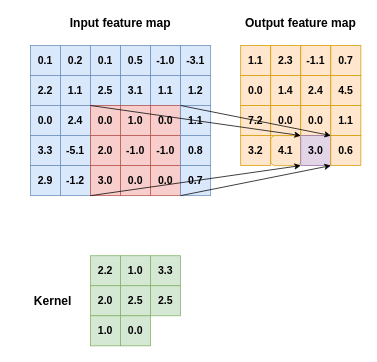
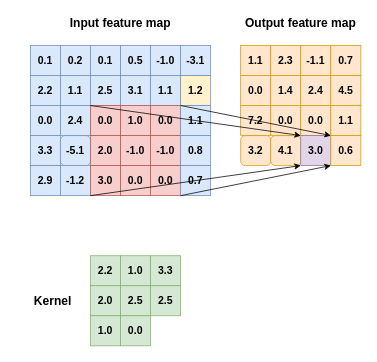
- <mxCell id="29" value="&lt;font style=&quot;font-size: 14px&quot;&gt;&lt;b&gt;1.2&lt;/b&gt;&lt;/font&gt;" style="whiteSpace=wrap;html=1;aspect=fixed;strokeColor=#6c8ebf;fillColor=#dae8fc;" vertex="1" parent="1"><mxGeometry x="240" y="100" width="40" height="40" as="geometry" /></mxCell>
+ <mxCell id="29" value="&lt;font style=&quot;font-size: 14px&quot;&gt;&lt;b&gt;1.2&lt;/b&gt;&lt;/font&gt;" style="whiteSpace=wrap;html=1;aspect=fixed;strokeColor=#6c8ebf;fillColor=#fff2cc;" vertex="1" parent="1"><mxGeometry x="240" y="100" width="40" height="40" as="geometry" /></mxCell>
- <mxCell id="18" value="&lt;font style=&quot;font-size: 14px&quot;&gt;&lt;b&gt;-5.1&lt;/b&gt;&lt;/font&gt;" style="whiteSpace=wrap;html=1;aspect=fixed;strokeColor=#6c8ebf;fillColor=#dae8fc;" vertex="1" parent="1"><mxGeometry x="80" y="180" width="40" height="40" as="geometry" /></mxCell>
+ <mxCell id="18" value="&lt;font style=&quot;font-size: 14px&quot;&gt;&lt;b&gt;-5.1&lt;/b&gt;&lt;/font&gt;" style="whiteSpace=wrap;html=1;aspect=fixed;strokeColor=#6c8ebf;fillColor=#dae8fc;rounded=1;" vertex="1" parent="1"><mxGeometry x="80" y="180" width="40" height="40" as="geometry" /></mxCell>
- <mxCell id="52" value="&lt;font style=&quot;font-size: 14px&quot;&gt;&lt;b&gt;3.2&lt;/b&gt;&lt;/font&gt;" style="whiteSpace=wrap;html=1;aspect=fixed;strokeColor=#d79b00;fillColor=#ffe6cc;" vertex="1" parent="1"><mxGeometry x="320" y="180" width="40" height="40" as="geometry" /></mxCell>
+ <mxCell id="52" value="&lt;font style=&quot;font-size: 14px&quot;&gt;&lt;b&gt;3.2&lt;/b&gt;&lt;/font&gt;" style="whiteSpace=wrap;html=1;aspect=fixed;strokeColor=#d79b00;fillColor=#ffe6cc;rounded=1;" vertex="1" parent="1"><mxGeometry x="320" y="180" width="40" height="40" as="geometry" /></mxCell>
